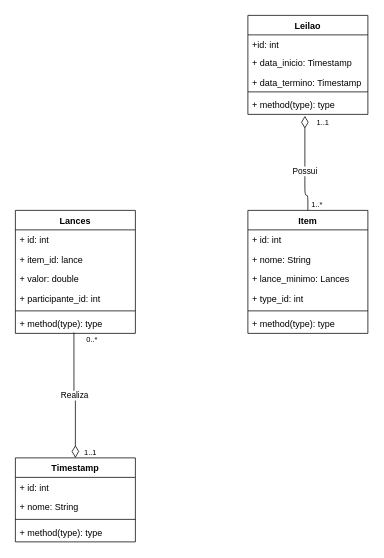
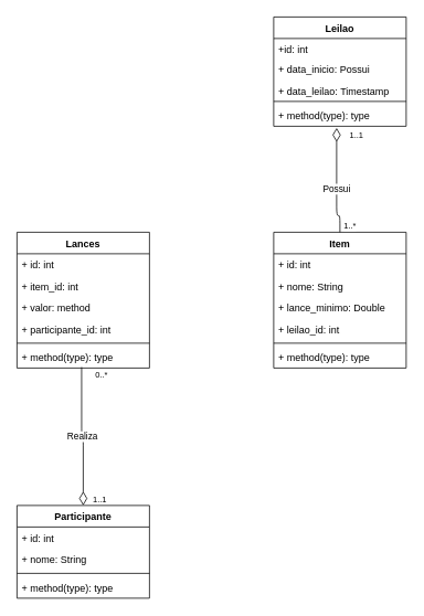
- <mxCell id="4" value="+ data_inicio: Timestamp" style="text;strokeColor=none;fillColor=none;align=left;verticalAlign=top;spacingLeft=4;spacingRight=4;overflow=hidden;rotatable=0;points=[[0,0.5],[1,0.5]];portConstraint=eastwest;" vertex="1" parent="2"><mxGeometry y="50" width="160" height="26" as="geometry" /></mxCell>
+ <mxCell id="4" value="+ data_inicio: Possui" style="text;strokeColor=none;fillColor=none;align=left;verticalAlign=top;spacingLeft=4;spacingRight=4;overflow=hidden;rotatable=0;points=[[0,0.5],[1,0.5]];portConstraint=eastwest;" vertex="1" parent="2"><mxGeometry y="50" width="160" height="26" as="geometry" /></mxCell>
- <mxCell id="5" value="+ data_termino: Timestamp" style="text;strokeColor=none;fillColor=none;align=left;verticalAlign=top;spacingLeft=4;spacingRight=4;overflow=hidden;rotatable=0;points=[[0,0.5],[1,0.5]];portConstraint=eastwest;" vertex="1" parent="2"><mxGeometry y="76" width="160" height="22" as="geometry" /></mxCell>
+ <mxCell id="5" value="+ data_leilao: Timestamp" style="text;strokeColor=none;fillColor=none;align=left;verticalAlign=top;spacingLeft=4;spacingRight=4;overflow=hidden;rotatable=0;points=[[0,0.5],[1,0.5]];portConstraint=eastwest;" vertex="1" parent="2"><mxGeometry y="76" width="160" height="22" as="geometry" /></mxCell>
- <mxCell id="17" value="+ item_id: lance" style="text;strokeColor=none;fillColor=none;align=left;verticalAlign=top;spacingLeft=4;spacingRight=4;overflow=hidden;rotatable=0;points=[[0,0.5],[1,0.5]];portConstraint=eastwest;" vertex="1" parent="15"><mxGeometry y="52" width="160" height="26" as="geometry" /></mxCell>
+ <mxCell id="17" value="+ item_id: int" style="text;strokeColor=none;fillColor=none;align=left;verticalAlign=top;spacingLeft=4;spacingRight=4;overflow=hidden;rotatable=0;points=[[0,0.5],[1,0.5]];portConstraint=eastwest;" vertex="1" parent="15"><mxGeometry y="52" width="160" height="26" as="geometry" /></mxCell>
- <mxCell id="18" value="+ valor: double" style="text;strokeColor=none;fillColor=none;align=left;verticalAlign=top;spacingLeft=4;spacingRight=4;overflow=hidden;rotatable=0;points=[[0,0.5],[1,0.5]];portConstraint=eastwest;" vertex="1" parent="15"><mxGeometry y="78" width="160" height="26" as="geometry" /></mxCell>
+ <mxCell id="18" value="+ valor: method" style="text;strokeColor=none;fillColor=none;align=left;verticalAlign=top;spacingLeft=4;spacingRight=4;overflow=hidden;rotatable=0;points=[[0,0.5],[1,0.5]];portConstraint=eastwest;" vertex="1" parent="15"><mxGeometry y="78" width="160" height="26" as="geometry" /></mxCell>
- <mxCell id="11" value="+ lance_minimo: Lances" style="text;strokeColor=none;fillColor=none;align=left;verticalAlign=top;spacingLeft=4;spacingRight=4;overflow=hidden;rotatable=0;points=[[0,0.5],[1,0.5]];portConstraint=eastwest;" vertex="1" parent="8"><mxGeometry y="78" width="160" height="26" as="geometry" /></mxCell>
+ <mxCell id="11" value="+ lance_minimo: Double" style="text;strokeColor=none;fillColor=none;align=left;verticalAlign=top;spacingLeft=4;spacingRight=4;overflow=hidden;rotatable=0;points=[[0,0.5],[1,0.5]];portConstraint=eastwest;" vertex="1" parent="8"><mxGeometry y="78" width="160" height="26" as="geometry" /></mxCell>
- <mxCell id="12" value="+ type_id: int" style="text;strokeColor=none;fillColor=none;align=left;verticalAlign=top;spacingLeft=4;spacingRight=4;overflow=hidden;rotatable=0;points=[[0,0.5],[1,0.5]];portConstraint=eastwest;" vertex="1" parent="8"><mxGeometry y="104" width="160" height="26" as="geometry" /></mxCell>
+ <mxCell id="12" value="+ leilao_id: int" style="text;strokeColor=none;fillColor=none;align=left;verticalAlign=top;spacingLeft=4;spacingRight=4;overflow=hidden;rotatable=0;points=[[0,0.5],[1,0.5]];portConstraint=eastwest;" vertex="1" parent="8"><mxGeometry y="104" width="160" height="26" as="geometry" /></mxCell>
- <mxCell id="22" value="Timestamp" style="swimlane;fontStyle=1;align=center;verticalAlign=top;childLayout=stackLayout;horizontal=1;startSize=26;horizontalStack=0;resizeParent=1;resizeParentMax=0;resizeLast=0;collapsible=1;marginBottom=0;" vertex="1" parent="1"><mxGeometry x="20" y="610" width="160" height="112" as="geometry" /></mxCell>
+ <mxCell id="22" value="Participante" style="swimlane;fontStyle=1;align=center;verticalAlign=top;childLayout=stackLayout;horizontal=1;startSize=26;horizontalStack=0;resizeParent=1;resizeParentMax=0;resizeLast=0;collapsible=1;marginBottom=0;" vertex="1" parent="1"><mxGeometry x="20" y="610" width="160" height="112" as="geometry" /></mxCell>
